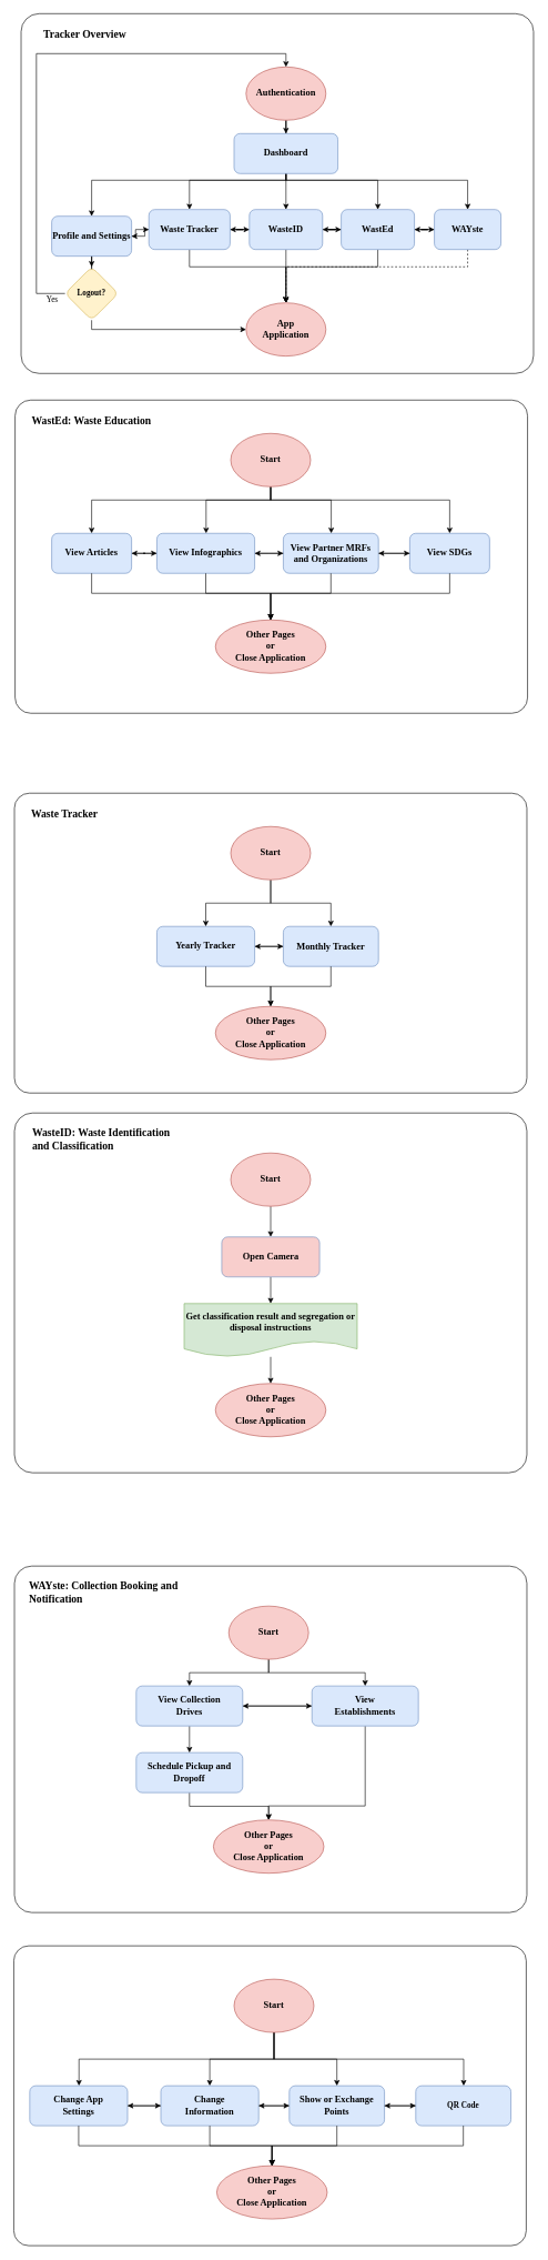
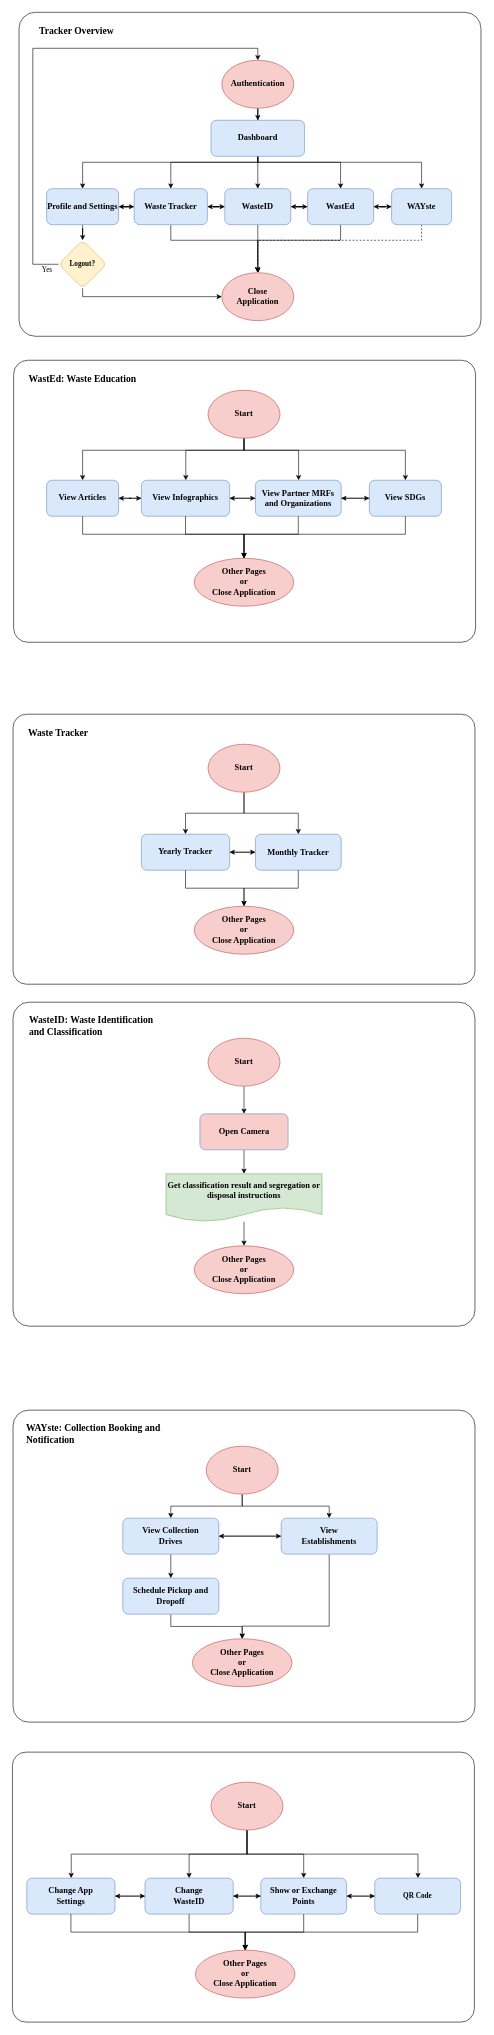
- <mxCell id="19" value="&lt;font style=&quot;font-size: 14px&quot; data-font-src=&quot;https://fonts.googleapis.com/css?family=Google+Sans&quot; face=&quot;Google Sans&quot;&gt;Profile and Settings&lt;/font&gt;" style="rounded=1;whiteSpace=wrap;html=1;fontStyle=1;fillColor=#dae8fc;strokeColor=#6c8ebf;" vertex="1" parent="1"><mxGeometry x="77" y="324" width="120" height="60" as="geometry" /></mxCell>
+ <mxCell id="19" value="&lt;font style=&quot;font-size: 14px&quot; data-font-src=&quot;https://fonts.googleapis.com/css?family=Google+Sans&quot; face=&quot;Google Sans&quot;&gt;Profile and Settings&lt;/font&gt;" style="rounded=1;whiteSpace=wrap;html=1;fontStyle=1;fillColor=#dae8fc;strokeColor=#6c8ebf;" vertex="1" parent="1"><mxGeometry x="77" y="314" width="120" height="60" as="geometry" /></mxCell>
- <mxCell id="10" value="&lt;div&gt;&lt;font style=&quot;font-size: 14px&quot;&gt;&lt;b&gt;App &lt;br&gt;&lt;/b&gt;&lt;/font&gt;&lt;/div&gt;&lt;div&gt;&lt;font style=&quot;font-size: 14px&quot;&gt;&lt;b&gt;Application&lt;/b&gt;&lt;/font&gt;&lt;/div&gt;" style="ellipse;whiteSpace=wrap;html=1;rounded=1;fontFamily=Google Sans;fontSource=https%3A%2F%2Ffonts.googleapis.com%2Fcss%3Ffamily%3DGoogle%2BSans;fillColor=#f8cecc;strokeColor=#b85450;" vertex="1" parent="1"><mxGeometry x="369" y="454" width="120" height="80" as="geometry" /></mxCell>
+ <mxCell id="10" value="&lt;div&gt;&lt;font style=&quot;font-size: 14px&quot;&gt;&lt;b&gt;Close &lt;br&gt;&lt;/b&gt;&lt;/font&gt;&lt;/div&gt;&lt;div&gt;&lt;font style=&quot;font-size: 14px&quot;&gt;&lt;b&gt;Application&lt;/b&gt;&lt;/font&gt;&lt;/div&gt;" style="ellipse;whiteSpace=wrap;html=1;rounded=1;fontFamily=Google Sans;fontSource=https%3A%2F%2Ffonts.googleapis.com%2Fcss%3Ffamily%3DGoogle%2BSans;fillColor=#f8cecc;strokeColor=#b85450;" vertex="1" parent="1"><mxGeometry x="369" y="454" width="120" height="80" as="geometry" /></mxCell>
- <mxCell id="104" value="&lt;div&gt;&lt;font style=&quot;font-size: 14px&quot; data-font-src=&quot;https://fonts.googleapis.com/css?family=Google+Sans&quot; face=&quot;Google Sans&quot;&gt;Change &lt;br&gt;&lt;/font&gt;&lt;/div&gt;&lt;div&gt;&lt;font style=&quot;font-size: 14px&quot; data-font-src=&quot;https://fonts.googleapis.com/css?family=Google+Sans&quot; face=&quot;Google Sans&quot;&gt;Information&lt;/font&gt;&lt;/div&gt;" style="rounded=1;whiteSpace=wrap;html=1;fontStyle=1;fillColor=#dae8fc;strokeColor=#6c8ebf;" vertex="1" parent="103"><mxGeometry x="197" width="147" height="60" as="geometry" /></mxCell>
+ <mxCell id="104" value="&lt;div&gt;&lt;font style=&quot;font-size: 14px&quot; data-font-src=&quot;https://fonts.googleapis.com/css?family=Google+Sans&quot; face=&quot;Google Sans&quot;&gt;Change &lt;br&gt;&lt;/font&gt;&lt;/div&gt;&lt;div&gt;&lt;font style=&quot;font-size: 14px&quot; data-font-src=&quot;https://fonts.googleapis.com/css?family=Google+Sans&quot; face=&quot;Google Sans&quot;&gt;WasteID&lt;/font&gt;&lt;/div&gt;" style="rounded=1;whiteSpace=wrap;html=1;fontStyle=1;fillColor=#dae8fc;strokeColor=#6c8ebf;" vertex="1" parent="103"><mxGeometry x="197" width="147" height="60" as="geometry" /></mxCell>
